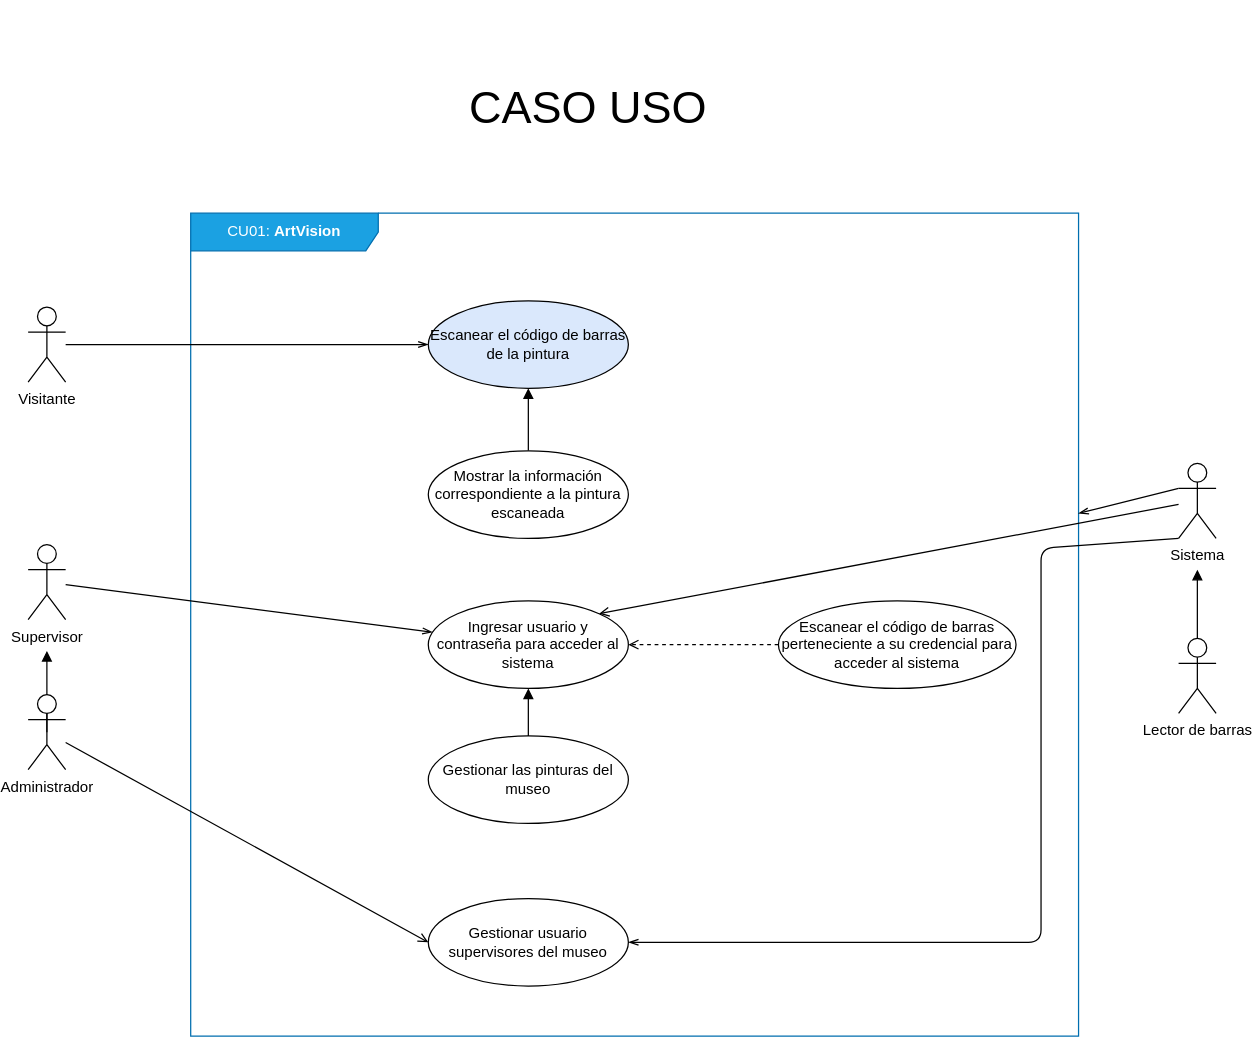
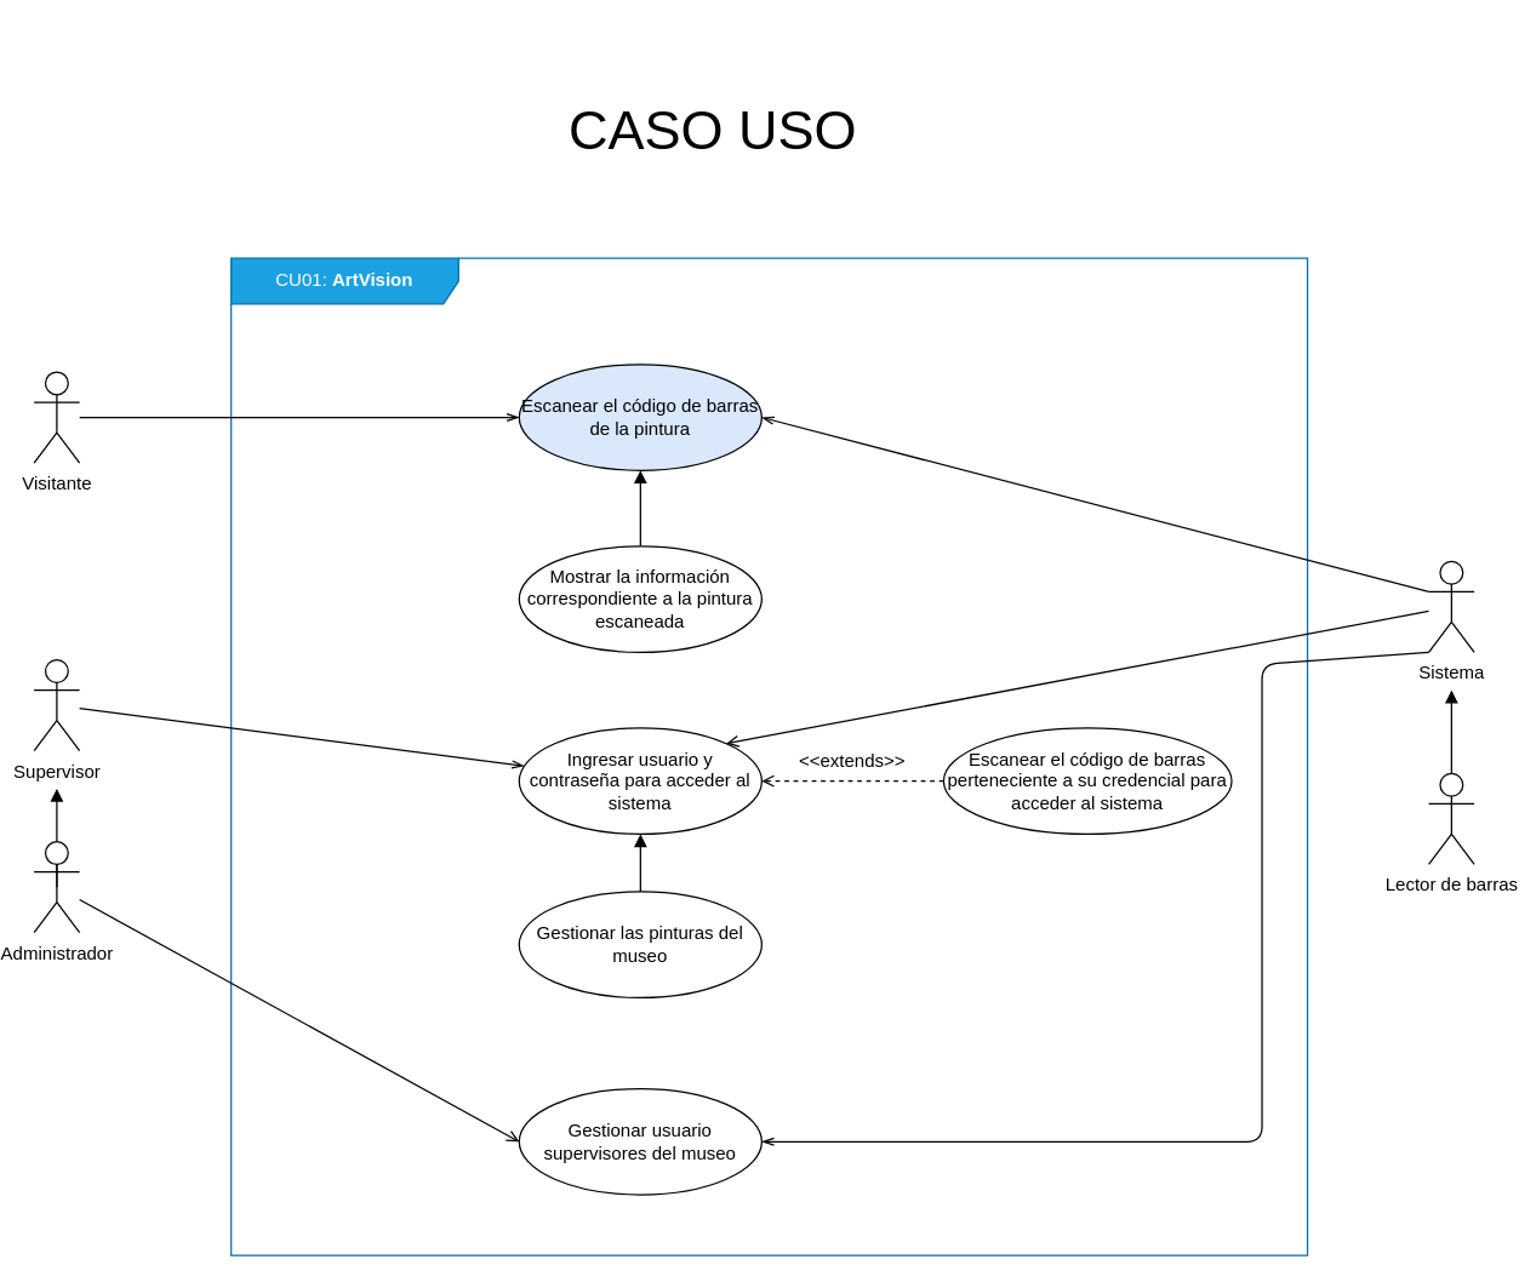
- <mxCell id="16" style="edgeStyle=none;html=1;exitX=0;exitY=0.333;exitDx=0;exitDy=0;exitPerimeter=0;endArrow=openThin;endFill=0;" edge="1" parent="1" source="19" target="3"><mxGeometry relative="1" as="geometry"><mxPoint x="840" y="405" as="targetPoint" /></mxGeometry></mxCell>
+ <mxCell id="16" style="edgeStyle=none;html=1;exitX=0;exitY=0.333;exitDx=0;exitDy=0;exitPerimeter=0;entryX=1;entryY=0.5;entryDx=0;entryDy=0;endArrow=openThin;endFill=0;" edge="1" parent="1" source="19" target="11"><mxGeometry relative="1" as="geometry"><mxPoint x="840" y="405" as="targetPoint" /></mxGeometry></mxCell>
+ <mxCell id="26" value="&amp;lt;&amp;lt;extends&amp;gt;&amp;gt;" style="text;html=1;strokeColor=none;fillColor=none;align=center;verticalAlign=middle;whiteSpace=wrap;rounded=0;" vertex="1" parent="1"><mxGeometry x="530" y="487" width="60" height="30" as="geometry" /></mxCell>
